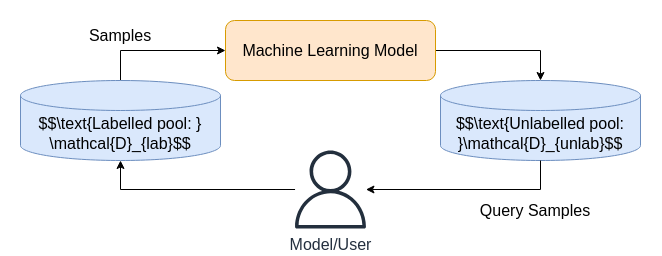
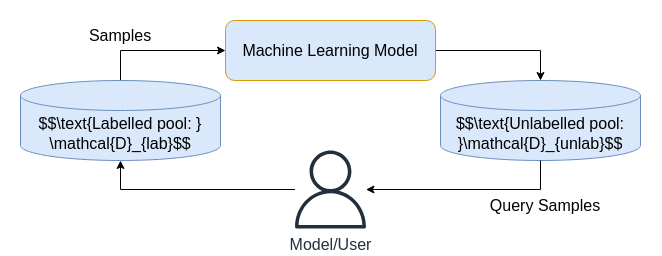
- <mxCell id="3" value="&lt;font style=&quot;font-size: 16px;&quot;&gt;Machine Learning Model&lt;/font&gt;" style="rounded=1;whiteSpace=wrap;html=1;fillColor=#ffe6cc;strokeColor=#d79b00;" parent="1" vertex="1"><mxGeometry x="225" y="20" width="210" height="60" as="geometry" /></mxCell>
+ <mxCell id="3" value="&lt;font style=&quot;font-size: 16px;&quot;&gt;Machine Learning Model&lt;/font&gt;" style="rounded=1;whiteSpace=wrap;html=1;fillColor=#dae8fc;strokeColor=#d79b00;" parent="1" vertex="1"><mxGeometry x="225" y="20" width="210" height="60" as="geometry" /></mxCell>
- <mxCell id="11" value="&lt;font style=&quot;font-size: 16px;&quot;&gt;Query Samples&lt;/font&gt;" style="text;html=1;strokeColor=none;fillColor=none;align=center;verticalAlign=middle;whiteSpace=wrap;rounded=0;" parent="1" vertex="1"><mxGeometry x="470" y="195" width="130" height="30" as="geometry" /></mxCell>
+ <mxCell id="11" value="&lt;font style=&quot;font-size: 16px;&quot;&gt;Query Samples&lt;/font&gt;" style="text;html=1;strokeColor=none;fillColor=none;align=center;verticalAlign=middle;whiteSpace=wrap;rounded=0;" parent="1" vertex="1"><mxGeometry x="480" y="190" width="130" height="30" as="geometry" /></mxCell>
